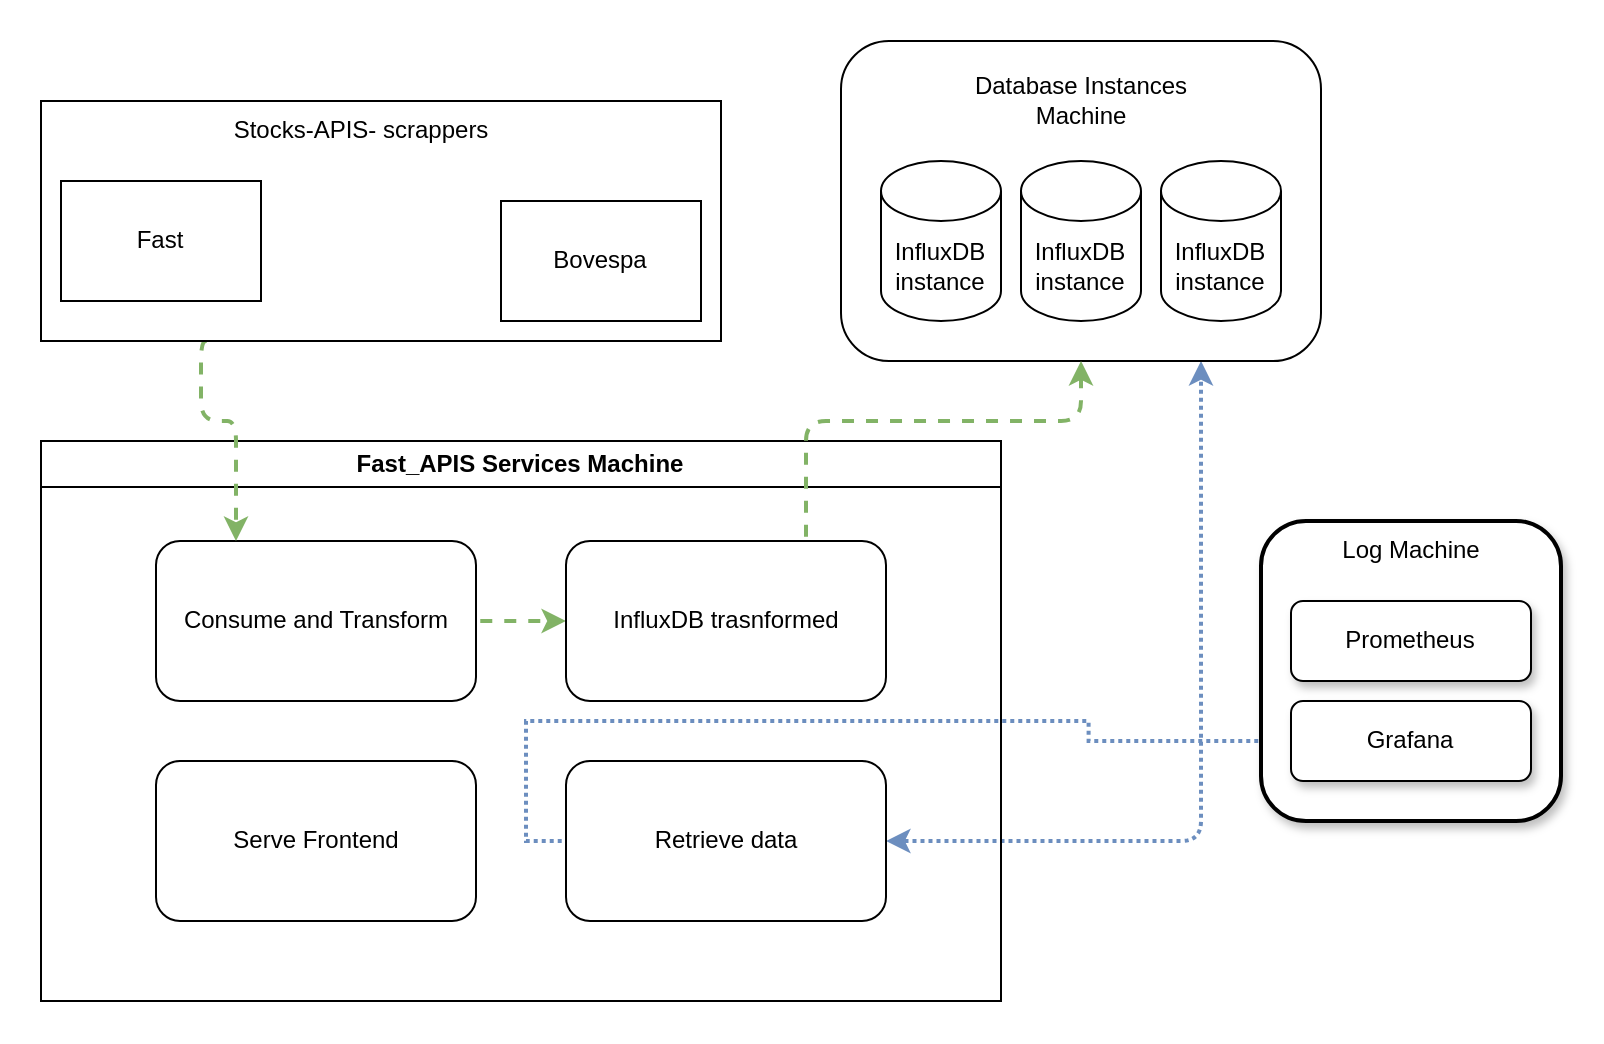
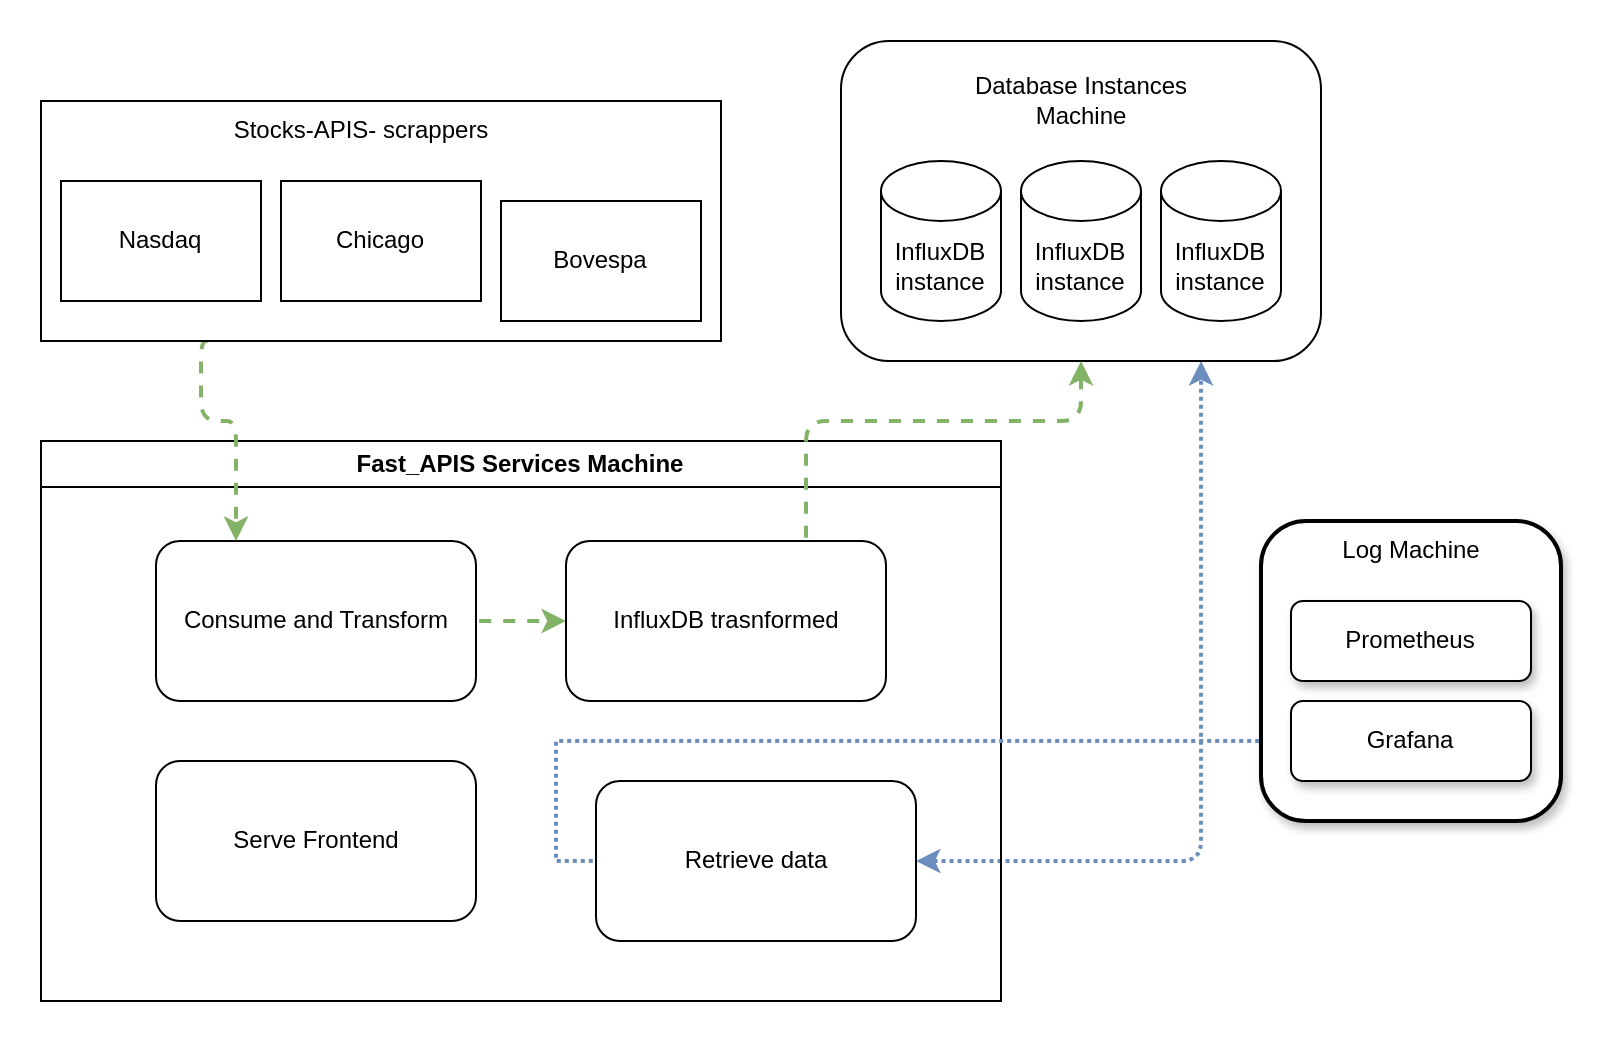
- <mxCell id="17" value="Fast" style="rounded=0;whiteSpace=wrap;html=1;direction=west;" parent="1" vertex="1"><mxGeometry x="30" y="90" width="100" height="60" as="geometry" /></mxCell>
+ <mxCell id="17" value="Nasdaq" style="rounded=0;whiteSpace=wrap;html=1;direction=west;" parent="1" vertex="1"><mxGeometry x="30" y="90" width="100" height="60" as="geometry" /></mxCell>
+ <mxCell id="20" value="Chicago" style="rounded=0;whiteSpace=wrap;html=1;direction=west;" parent="1" vertex="1"><mxGeometry x="140" y="90" width="100" height="60" as="geometry" /></mxCell>
- <mxCell id="13" value="Retrieve data" style="rounded=1;whiteSpace=wrap;html=1;" parent="8" vertex="1"><mxGeometry x="262.5" y="160" width="160" height="80" as="geometry" /></mxCell>
+ <mxCell id="13" value="Retrieve data" style="rounded=1;whiteSpace=wrap;html=1;" parent="8" vertex="1"><mxGeometry x="277.5" y="170" width="160" height="80" as="geometry" /></mxCell>
